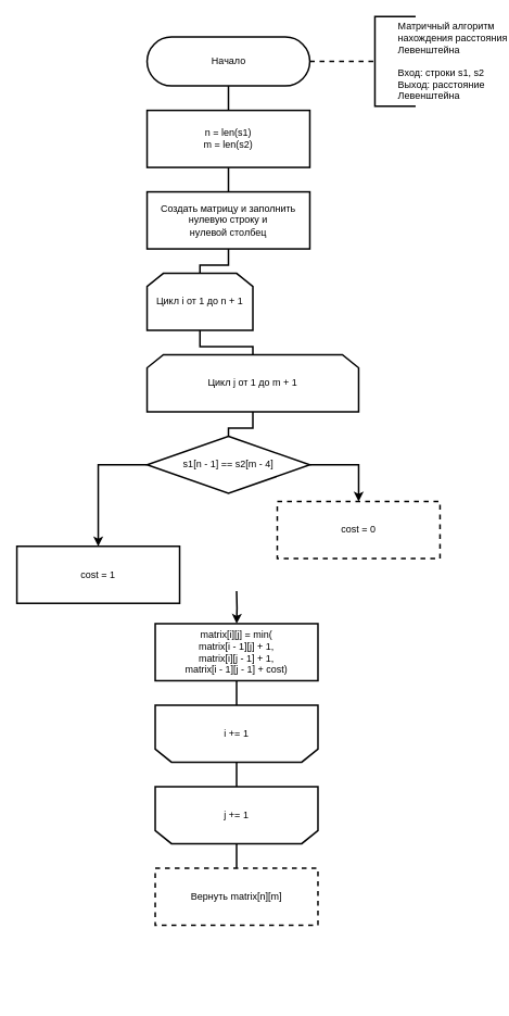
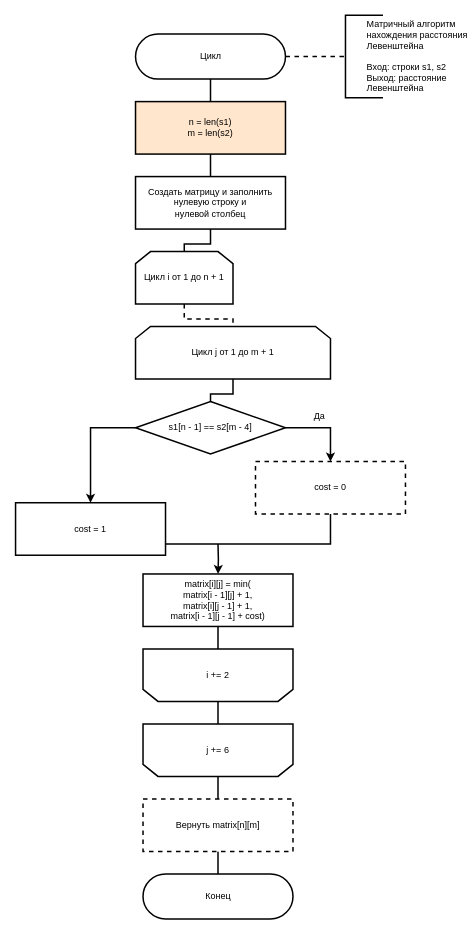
- <mxCell id="4" value="&lt;font style=&quot;font-size: 12px&quot;&gt;Начало&lt;/font&gt;" style="html=1;dashed=0;whitespace=wrap;shape=mxgraph.dfd.start;strokeWidth=2;" parent="1" vertex="1"><mxGeometry x="180" y="45" width="200" height="60" as="geometry" /></mxCell>
+ <mxCell id="4" value="&lt;font style=&quot;font-size: 12px&quot;&gt;Цикл&lt;/font&gt;" style="html=1;dashed=0;whitespace=wrap;shape=mxgraph.dfd.start;strokeWidth=2;" parent="1" vertex="1"><mxGeometry x="180" y="45" width="200" height="60" as="geometry" /></mxCell>
- <mxCell id="17" value="&lt;font&gt;n = len(s1)&lt;br&gt;m = len(s2)&lt;br&gt;&lt;/font&gt;" style="rounded=0;whiteSpace=wrap;html=1;strokeWidth=2;" parent="1" vertex="1"><mxGeometry x="180" y="135" width="200" height="70" as="geometry" /></mxCell>
+ <mxCell id="17" value="&lt;font&gt;n = len(s1)&lt;br&gt;m = len(s2)&lt;br&gt;&lt;/font&gt;" style="rounded=0;whiteSpace=wrap;html=1;strokeWidth=2;fillColor=#ffe6cc;" parent="1" vertex="1"><mxGeometry x="180" y="135" width="200" height="70" as="geometry" /></mxCell>
- <mxCell id="21" style="edgeStyle=orthogonalEdgeStyle;rounded=0;orthogonalLoop=1;jettySize=auto;html=1;exitX=0.5;exitY=1;exitDx=0;exitDy=0;entryX=0.5;entryY=0;entryDx=0;entryDy=0;endArrow=none;endFill=0;strokeWidth=2;" parent="1" source="22" target="24" edge="1"><mxGeometry relative="1" as="geometry" /></mxCell>
+ <mxCell id="21" style="edgeStyle=orthogonalEdgeStyle;rounded=0;orthogonalLoop=1;jettySize=auto;html=1;exitX=0.5;exitY=1;exitDx=0;exitDy=0;entryX=0.5;entryY=0;entryDx=0;entryDy=0;endArrow=none;endFill=0;strokeWidth=2;dashed=1;" parent="1" source="22" target="24" edge="1"><mxGeometry relative="1" as="geometry" /></mxCell>
+ <mxCell id="25" value="Да" style="text;html=1;align=center;verticalAlign=middle;resizable=0;points=[];autosize=1;strokeColor=none;" parent="1" vertex="1"><mxGeometry x="410" y="545" width="30" height="20" as="geometry" /></mxCell>
+ <mxCell id="14" style="edgeStyle=orthogonalEdgeStyle;rounded=0;orthogonalLoop=1;jettySize=auto;html=1;exitX=0.5;exitY=1;exitDx=0;exitDy=0;entryX=0.5;entryY=1;entryDx=0;entryDy=0;endArrow=none;endFill=0;strokeWidth=2;" parent="1" source="15" target="13" edge="1"><mxGeometry relative="1" as="geometry"><Array as="points"><mxPoint x="120" y="725" /><mxPoint x="440" y="725" /></Array></mxGeometry></mxCell>
- <mxCell id="27" value="i += 1" style="shape=loopLimit;whiteSpace=wrap;html=1;strokeWidth=2;direction=west;" parent="1" vertex="1"><mxGeometry x="190" y="865" width="200" height="70" as="geometry" /></mxCell>
+ <mxCell id="27" value="i += 2" style="shape=loopLimit;whiteSpace=wrap;html=1;strokeWidth=2;direction=west;" parent="1" vertex="1"><mxGeometry x="190" y="865" width="200" height="70" as="geometry" /></mxCell>
- <mxCell id="29" value="j += 1" style="shape=loopLimit;whiteSpace=wrap;html=1;strokeWidth=2;direction=west;" parent="1" vertex="1"><mxGeometry x="190" y="965" width="200" height="70" as="geometry" /></mxCell>
+ <mxCell id="29" value="j += 6" style="shape=loopLimit;whiteSpace=wrap;html=1;strokeWidth=2;direction=west;" parent="1" vertex="1"><mxGeometry x="190" y="965" width="200" height="70" as="geometry" /></mxCell>
+ <mxCell id="30" style="edgeStyle=orthogonalEdgeStyle;rounded=0;orthogonalLoop=1;jettySize=auto;html=1;exitX=0.5;exitY=1;exitDx=0;exitDy=0;entryX=0.5;entryY=0.5;entryDx=0;entryDy=-30;entryPerimeter=0;endArrow=none;endFill=0;strokeWidth=2;" parent="1" source="31" target="18" edge="1"><mxGeometry relative="1" as="geometry" /></mxCell>
+ <mxCell id="18" value="&lt;font style=&quot;font-size: 12px&quot;&gt;Конец&lt;/font&gt;" style="html=1;dashed=0;whitespace=wrap;shape=mxgraph.dfd.start;strokeWidth=2;" parent="1" vertex="1"><mxGeometry x="190" y="1165" width="200" height="60" as="geometry" /></mxCell>
